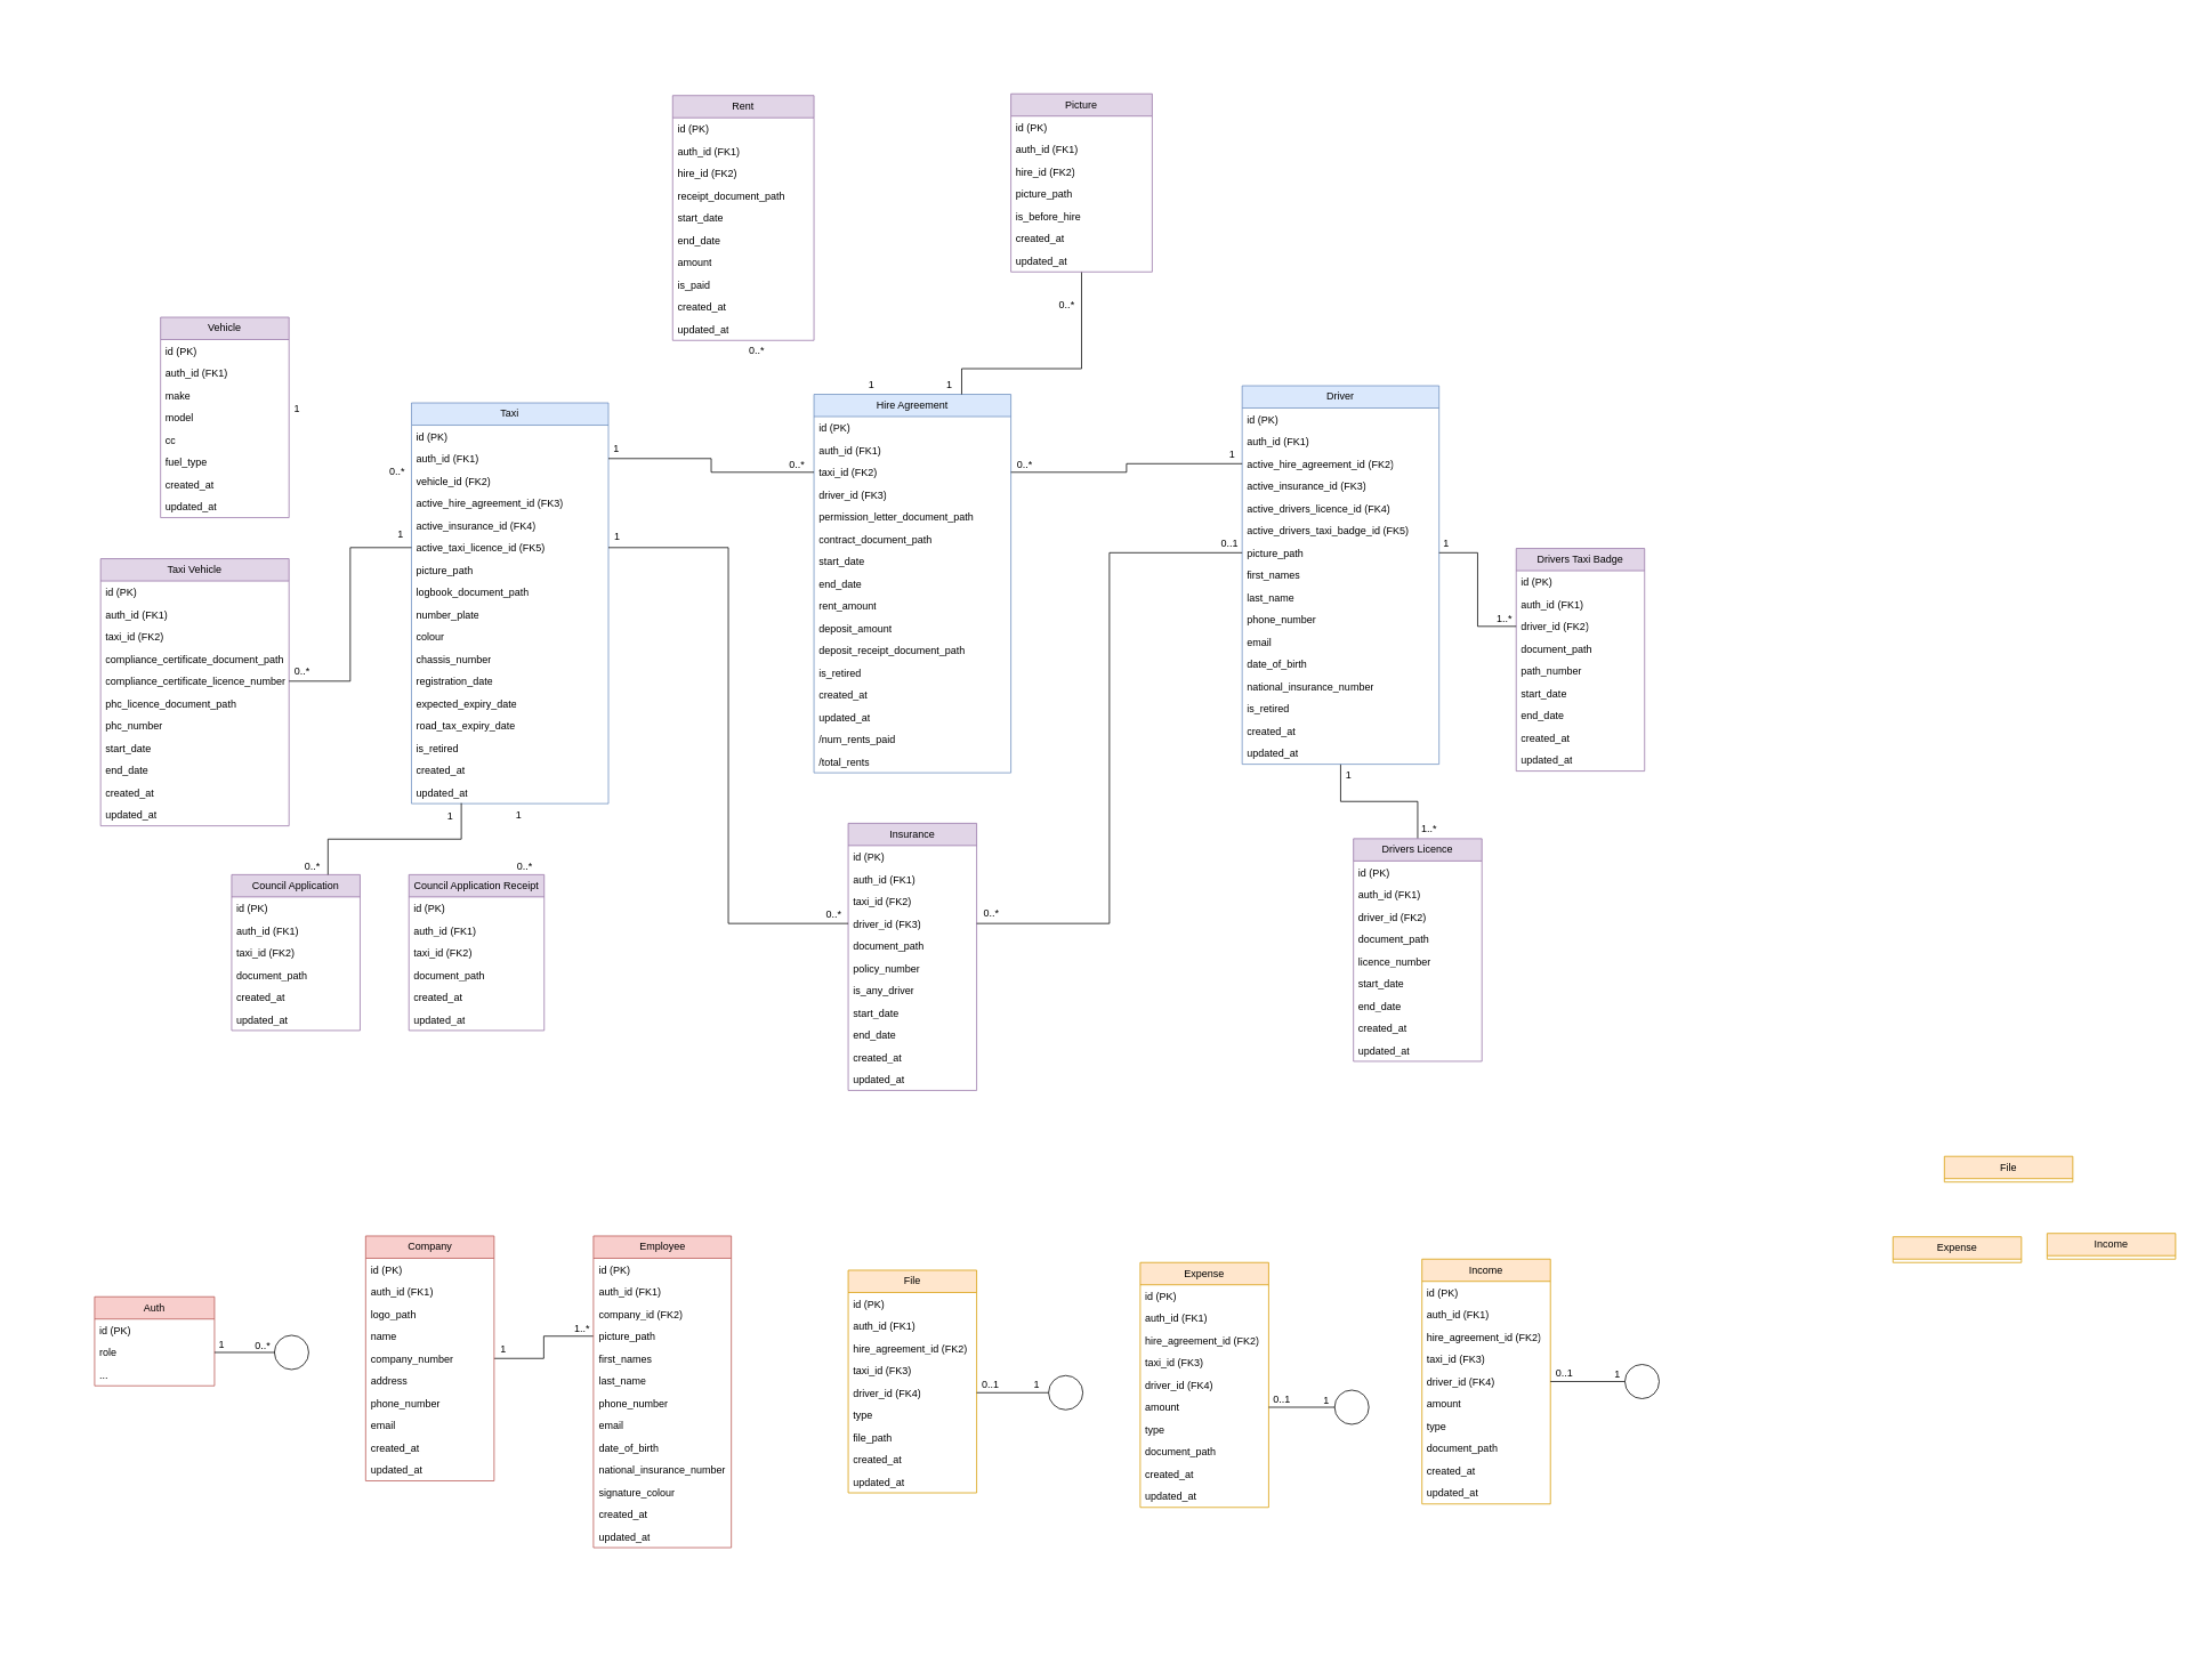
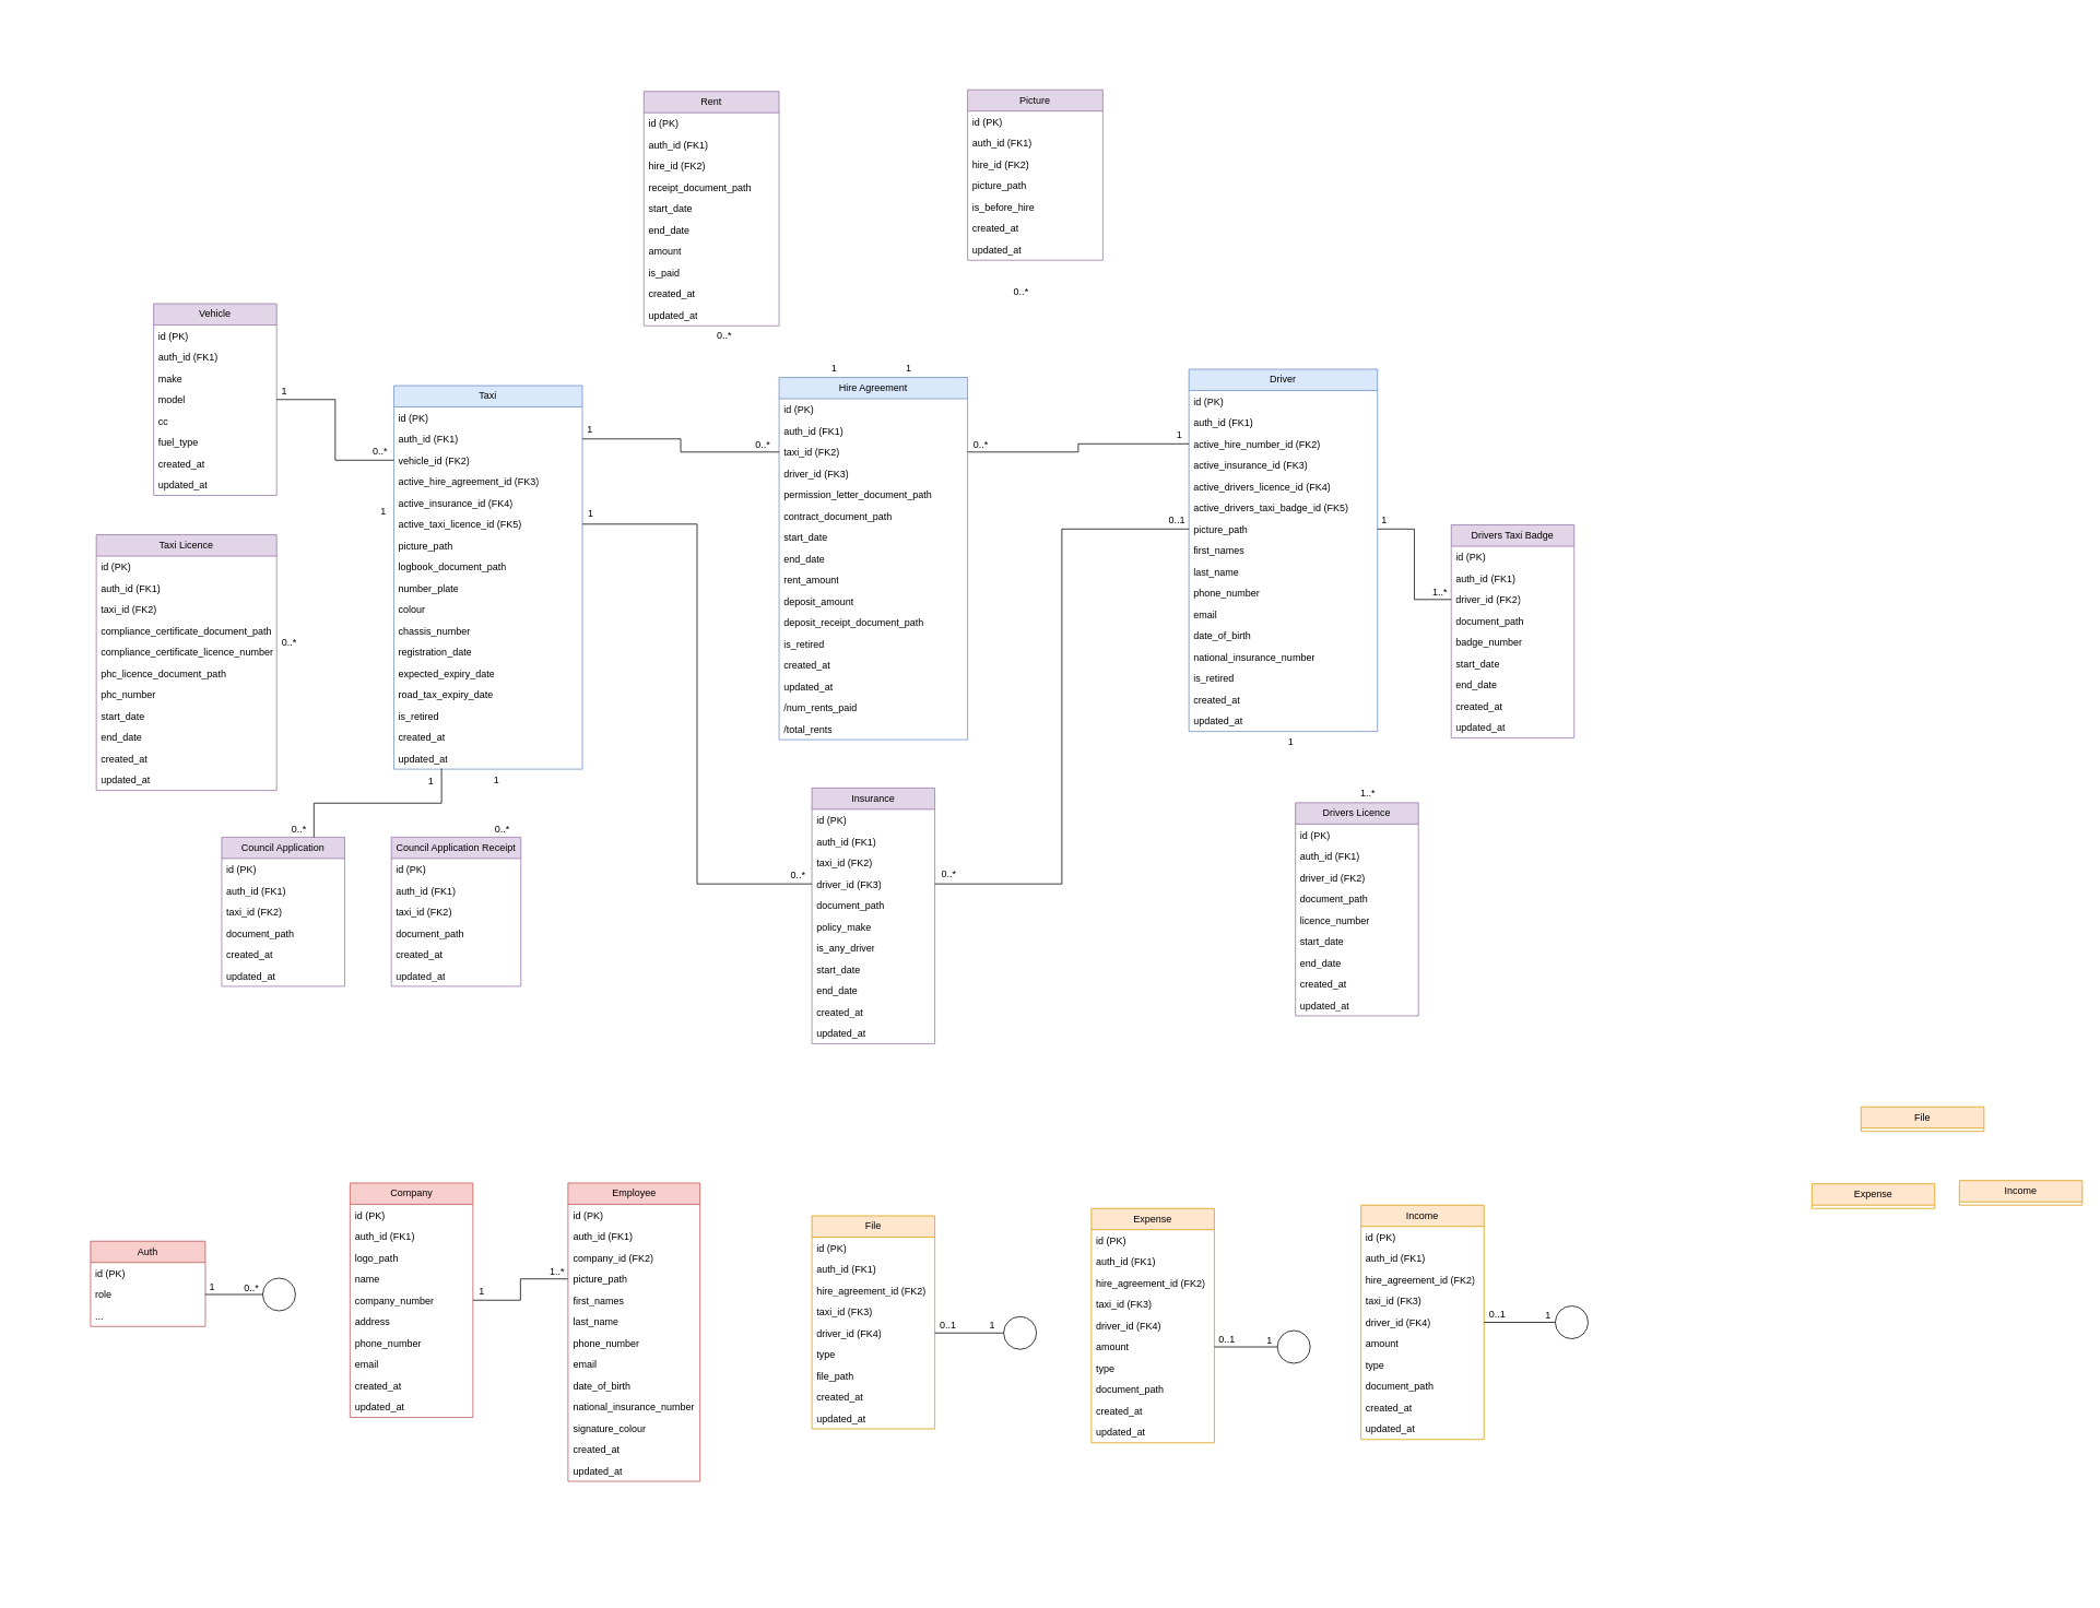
- <mxCell id="199" style="edgeStyle=orthogonalEdgeStyle;rounded=0;orthogonalLoop=1;jettySize=auto;html=1;entryX=0.75;entryY=0;entryDx=0;entryDy=0;endArrow=none;endFill=0;" parent="1" source="200" target="34" edge="1"><mxGeometry relative="1" as="geometry"><Array as="points"><mxPoint x="1263" y="430" /><mxPoint x="1123" y="430" /></Array></mxGeometry></mxCell>
+ <mxCell id="138" style="edgeStyle=orthogonalEdgeStyle;rounded=0;orthogonalLoop=1;jettySize=auto;html=1;exitX=1;exitY=0.5;exitDx=0;exitDy=0;entryX=0;entryY=0.5;entryDx=0;entryDy=0;endArrow=none;endFill=0;" parent="1" source="25" target="6" edge="1"><mxGeometry relative="1" as="geometry" /></mxCell>
- <mxCell id="55" value="active_hire_agreement_id (FK2)" style="text;strokeColor=none;fillColor=none;align=left;verticalAlign=top;spacingLeft=4;spacingRight=4;overflow=hidden;rotatable=0;points=[[0,0.5],[1,0.5]];portConstraint=eastwest;whiteSpace=wrap;html=1;" parent="52" vertex="1"><mxGeometry y="78" width="230" height="26" as="geometry" /></mxCell>
+ <mxCell id="55" value="active_hire_number_id (FK2)" style="text;strokeColor=none;fillColor=none;align=left;verticalAlign=top;spacingLeft=4;spacingRight=4;overflow=hidden;rotatable=0;points=[[0,0.5],[1,0.5]];portConstraint=eastwest;whiteSpace=wrap;html=1;" parent="52" vertex="1"><mxGeometry y="78" width="230" height="26" as="geometry" /></mxCell>
- <mxCell id="112" value="Taxi Vehicle" style="swimlane;fontStyle=0;childLayout=stackLayout;horizontal=1;startSize=26;fillColor=#e1d5e7;horizontalStack=0;resizeParent=1;resizeParentMax=0;resizeLast=0;collapsible=1;marginBottom=0;whiteSpace=wrap;html=1;strokeColor=#9673a6;" parent="1" vertex="1"><mxGeometry x="117" y="652" width="220" height="312" as="geometry" /></mxCell>
+ <mxCell id="112" value="Taxi Licence" style="swimlane;fontStyle=0;childLayout=stackLayout;horizontal=1;startSize=26;fillColor=#e1d5e7;horizontalStack=0;resizeParent=1;resizeParentMax=0;resizeLast=0;collapsible=1;marginBottom=0;whiteSpace=wrap;html=1;strokeColor=#9673a6;" parent="1" vertex="1"><mxGeometry x="117" y="652" width="220" height="312" as="geometry" /></mxCell>
- <mxCell id="139" style="edgeStyle=orthogonalEdgeStyle;rounded=0;orthogonalLoop=1;jettySize=auto;html=1;exitX=1;exitY=0.5;exitDx=0;exitDy=0;entryX=0;entryY=0.5;entryDx=0;entryDy=0;endArrow=none;endFill=0;" parent="1" source="117" target="9" edge="1"><mxGeometry relative="1" as="geometry" /></mxCell>
- <mxCell id="107" value="path_number" style="text;strokeColor=none;fillColor=none;align=left;verticalAlign=top;spacingLeft=4;spacingRight=4;overflow=hidden;rotatable=0;points=[[0,0.5],[1,0.5]];portConstraint=eastwest;whiteSpace=wrap;html=1;" parent="102" vertex="1"><mxGeometry y="130" width="150" height="26" as="geometry" /></mxCell>
+ <mxCell id="107" value="badge_number" style="text;strokeColor=none;fillColor=none;align=left;verticalAlign=top;spacingLeft=4;spacingRight=4;overflow=hidden;rotatable=0;points=[[0,0.5],[1,0.5]];portConstraint=eastwest;whiteSpace=wrap;html=1;" parent="102" vertex="1"><mxGeometry y="130" width="150" height="26" as="geometry" /></mxCell>
- <mxCell id="51" style="edgeStyle=orthogonalEdgeStyle;rounded=0;orthogonalLoop=1;jettySize=auto;html=1;entryX=0.5;entryY=0;entryDx=0;entryDy=0;endArrow=none;endFill=0;" parent="1" source="52" target="92" edge="1"><mxGeometry relative="1" as="geometry" /></mxCell>
- <mxCell id="75" value="policy_number" style="text;strokeColor=none;fillColor=none;align=left;verticalAlign=top;spacingLeft=4;spacingRight=4;overflow=hidden;rotatable=0;points=[[0,0.5],[1,0.5]];portConstraint=eastwest;whiteSpace=wrap;html=1;" parent="69" vertex="1"><mxGeometry y="156" width="150" height="26" as="geometry" /></mxCell>
+ <mxCell id="75" value="policy_make" style="text;strokeColor=none;fillColor=none;align=left;verticalAlign=top;spacingLeft=4;spacingRight=4;overflow=hidden;rotatable=0;points=[[0,0.5],[1,0.5]];portConstraint=eastwest;whiteSpace=wrap;html=1;" parent="69" vertex="1"><mxGeometry y="156" width="150" height="26" as="geometry" /></mxCell>
